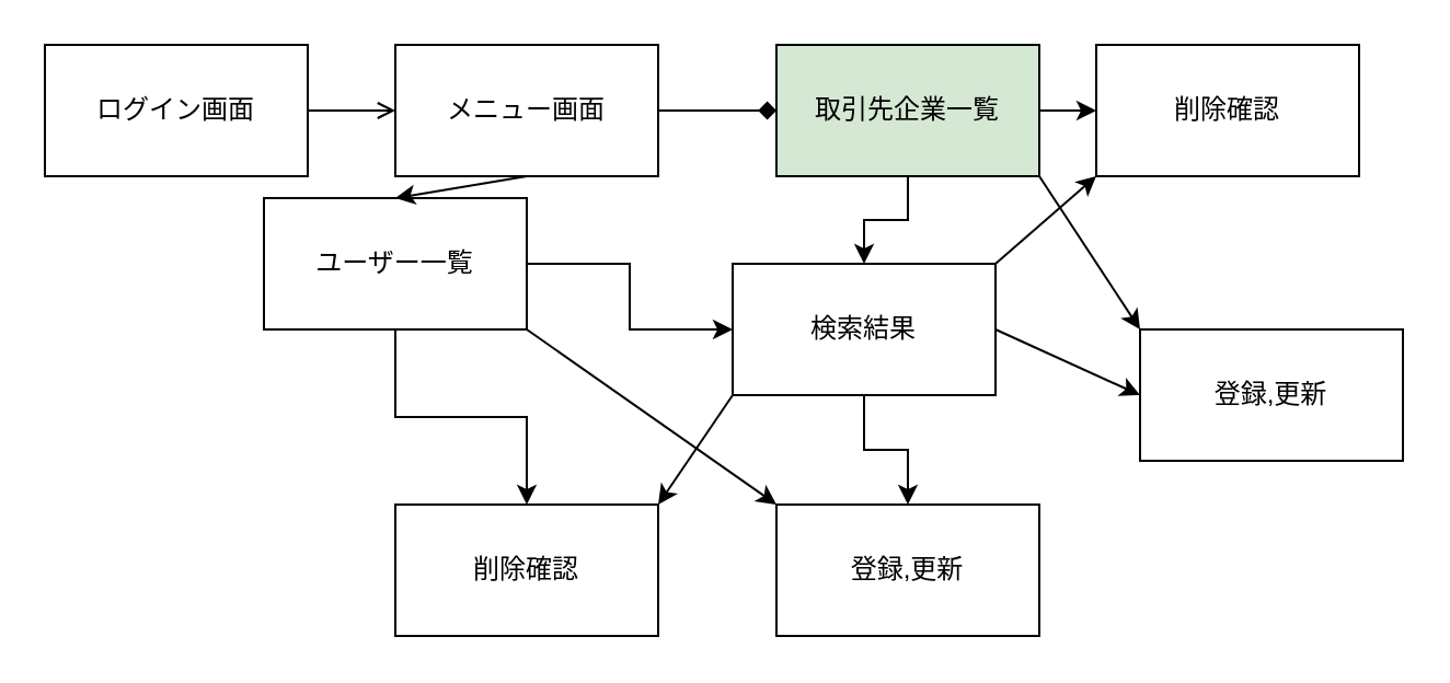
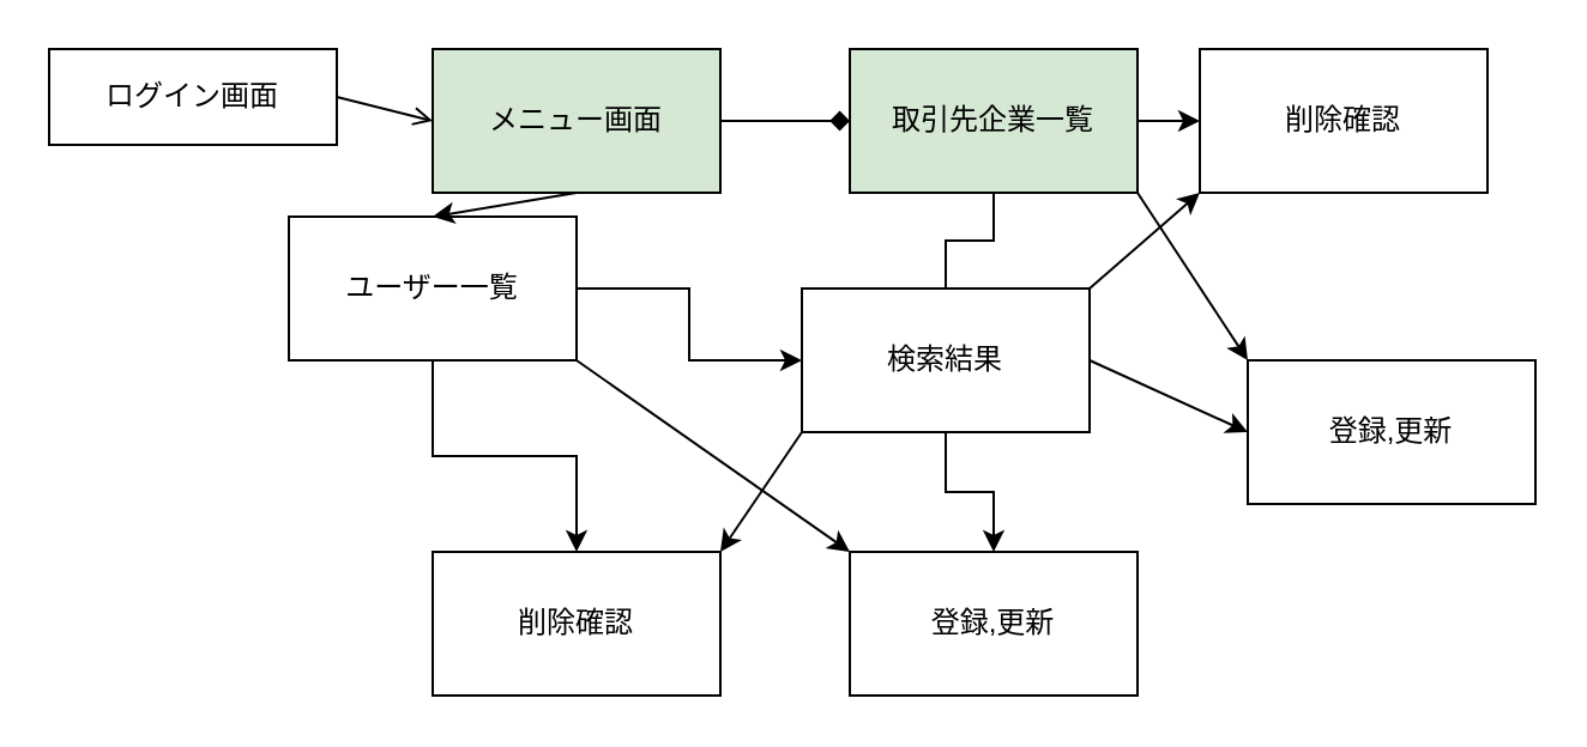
- <mxCell id="14" value="ログイン画面" style="rounded=0;whiteSpace=wrap;html=1;" vertex="1" parent="1"><mxGeometry x="20" y="20" width="120" height="60" as="geometry" /></mxCell>
+ <mxCell id="14" value="ログイン画面" style="rounded=0;whiteSpace=wrap;html=1;" vertex="1" parent="1"><mxGeometry x="20" y="20" width="120" height="40" as="geometry" /></mxCell>
- <mxCell id="2" value="メニュー画面" style="rounded=0;whiteSpace=wrap;html=1;" vertex="1" parent="1"><mxGeometry x="180" y="20" width="120" height="60" as="geometry" /></mxCell>
+ <mxCell id="2" value="メニュー画面" style="rounded=0;whiteSpace=wrap;html=1;fillColor=#d5e8d4;" vertex="1" parent="1"><mxGeometry x="180" y="20" width="120" height="60" as="geometry" /></mxCell>
- <mxCell id="3" style="edgeStyle=orthogonalEdgeStyle;rounded=0;orthogonalLoop=1;jettySize=auto;html=1;exitX=0.5;exitY=1;exitDx=0;exitDy=0;entryX=0.5;entryY=0;entryDx=0;entryDy=0;" edge="1" parent="1" source="5" target="7"><mxGeometry relative="1" as="geometry" /></mxCell>
+ <mxCell id="3" style="edgeStyle=orthogonalEdgeStyle;rounded=0;orthogonalLoop=1;jettySize=auto;html=1;exitX=0.5;exitY=1;exitDx=0;exitDy=0;entryX=0.5;entryY=0;entryDx=0;entryDy=0;endArrow=none;" edge="1" parent="1" source="5" target="7"><mxGeometry relative="1" as="geometry" /></mxCell>
